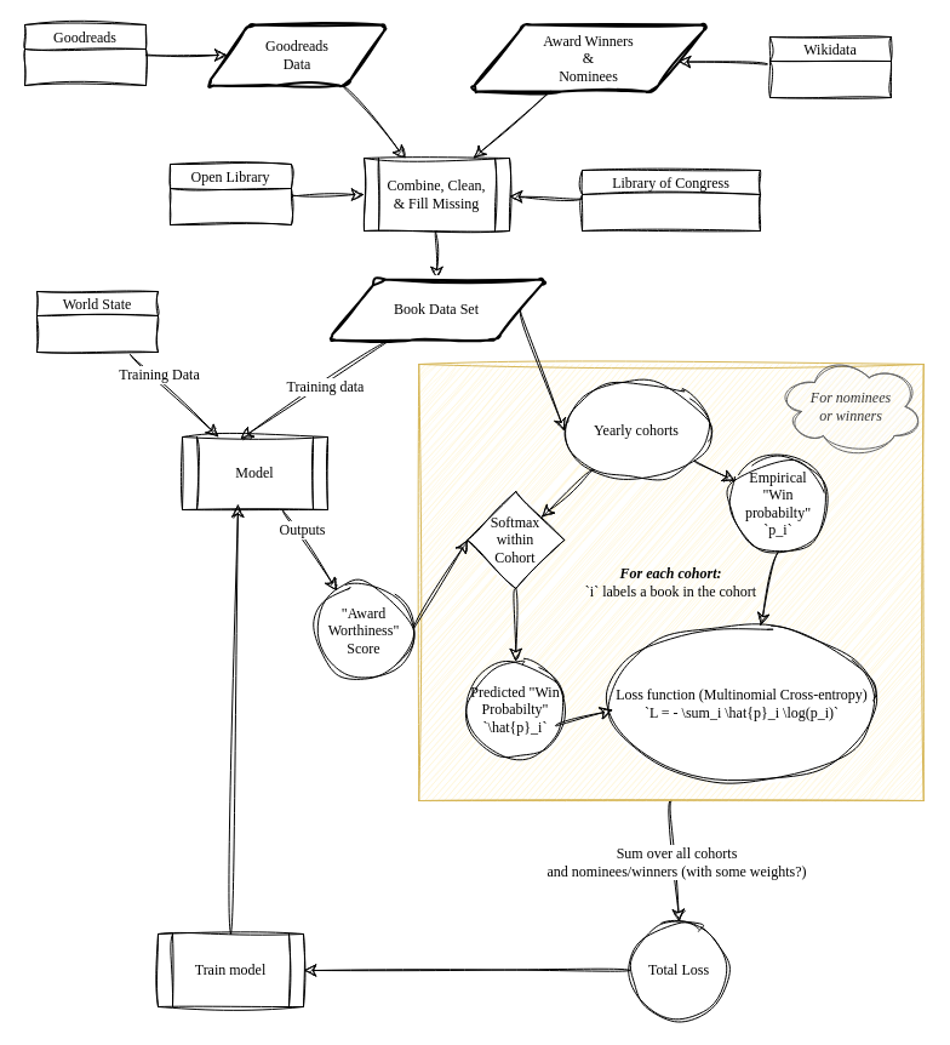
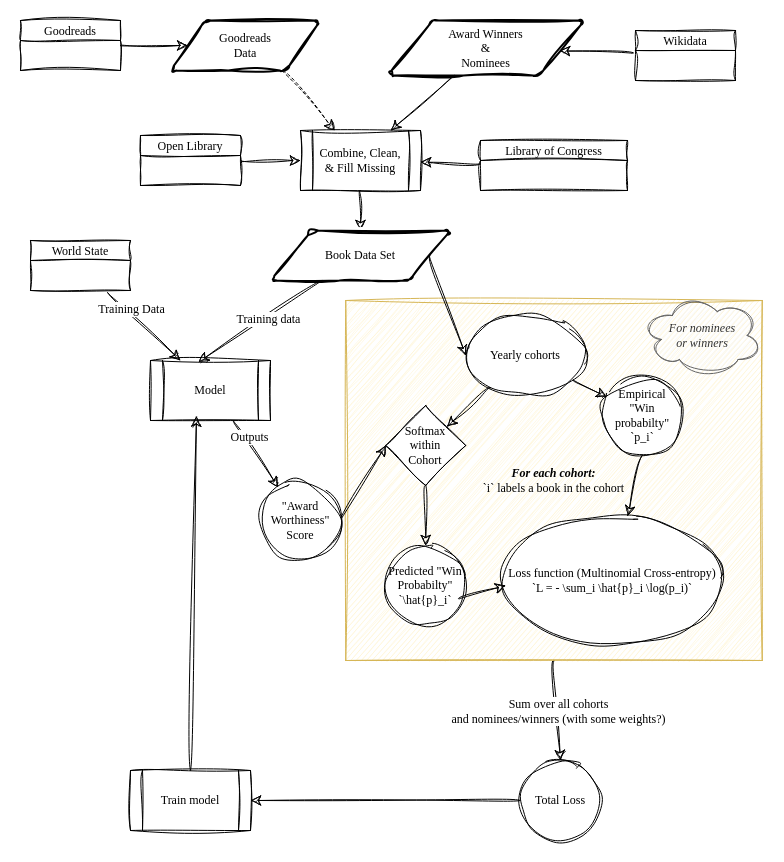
- <mxCell id="16" style="edgeStyle=none;curved=1;rounded=0;sketch=1;hachureGap=4;jiggle=2;curveFitting=1;orthogonalLoop=1;jettySize=auto;html=1;exitX=0.75;exitY=1;exitDx=0;exitDy=0;fontFamily=Architects Daughter;fontSource=https%3A%2F%2Ffonts.googleapis.com%2Fcss%3Ffamily%3DArchitects%2BDaughter;fontSize=12;startSize=8;endSize=8;" edge="1" parent="1" source="17" target="29"><mxGeometry relative="1" as="geometry" /></mxCell>
+ <mxCell id="16" style="edgeStyle=none;curved=1;rounded=0;sketch=1;hachureGap=4;jiggle=2;curveFitting=1;orthogonalLoop=1;jettySize=auto;html=1;exitX=0.75;exitY=1;exitDx=0;exitDy=0;fontFamily=Architects Daughter;fontSource=https%3A%2F%2Ffonts.googleapis.com%2Fcss%3Ffamily%3DArchitects%2BDaughter;fontSize=12;startSize=8;endSize=8;dashed=1;" edge="1" parent="1" source="17" target="29"><mxGeometry relative="1" as="geometry" /></mxCell>
